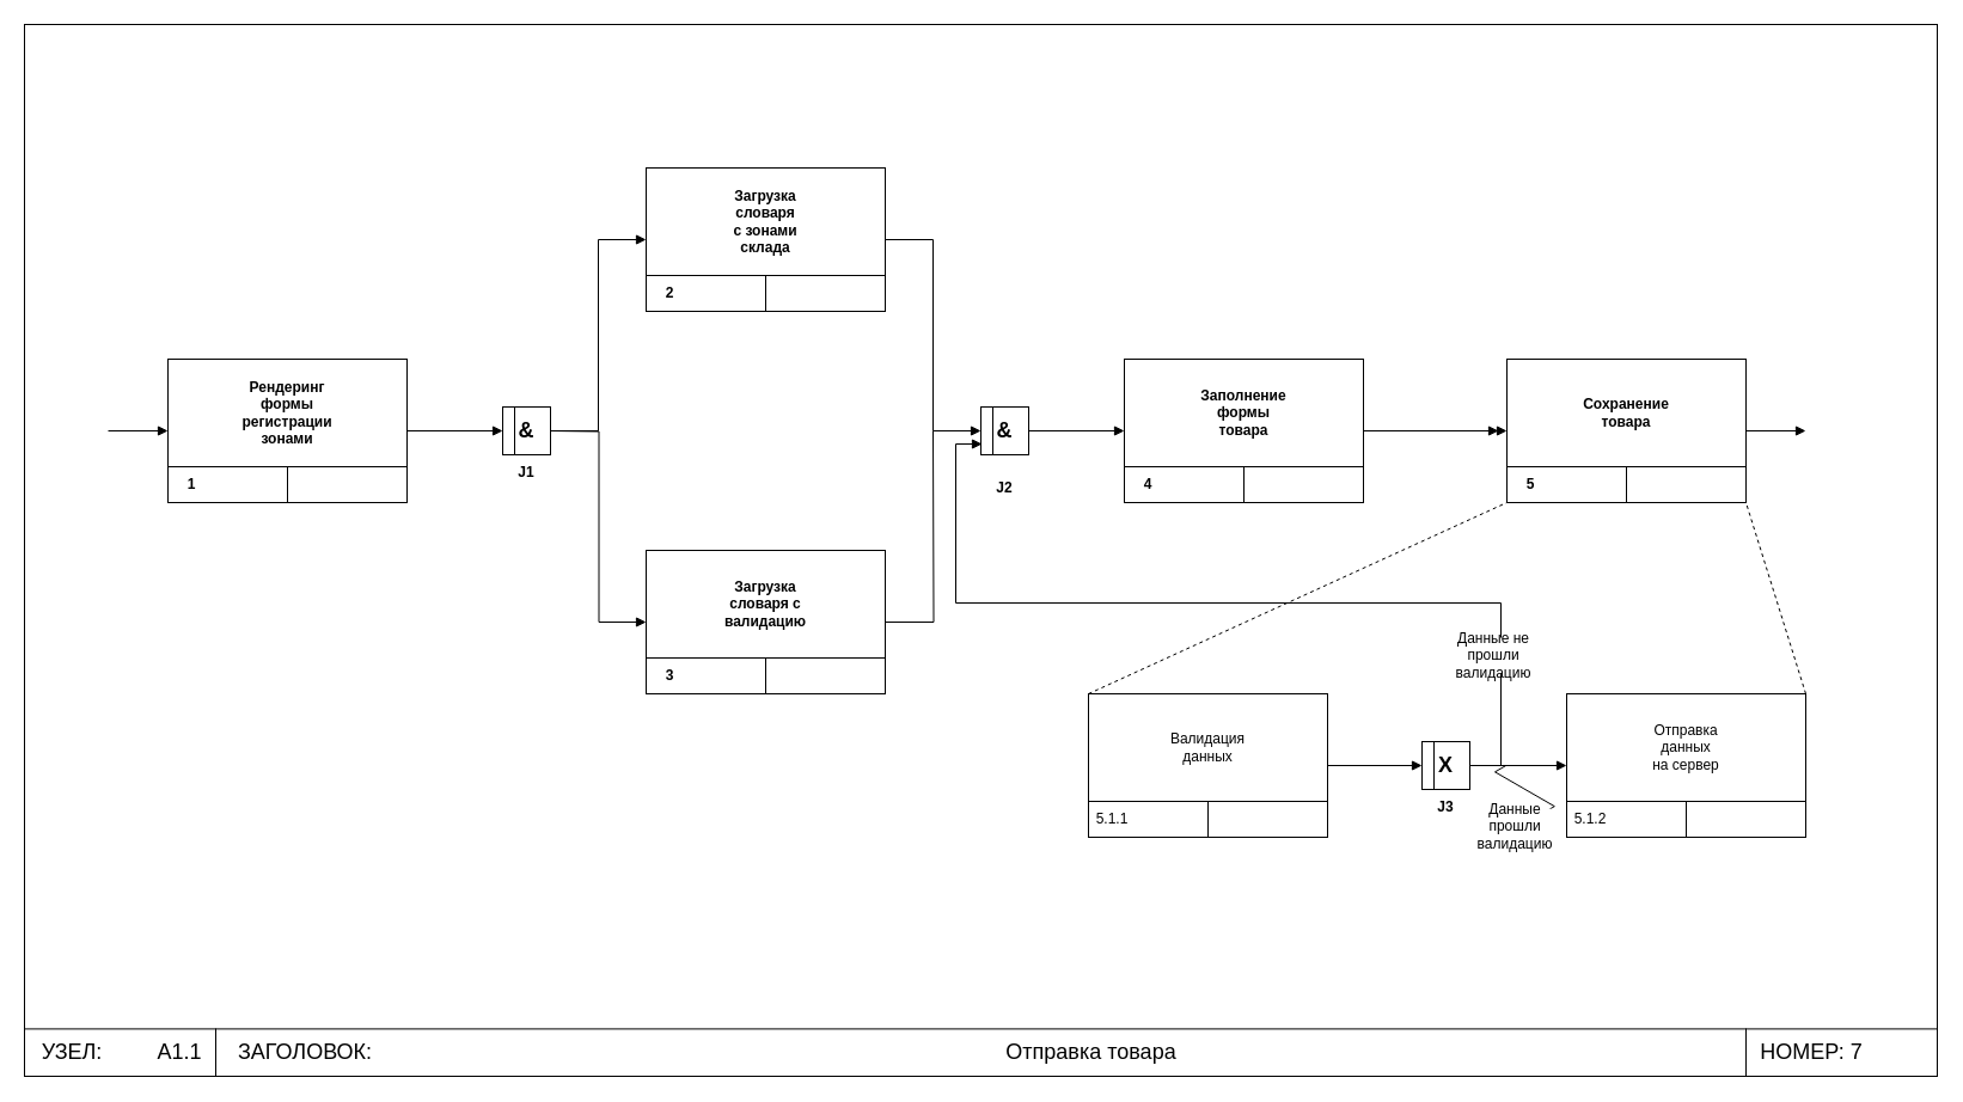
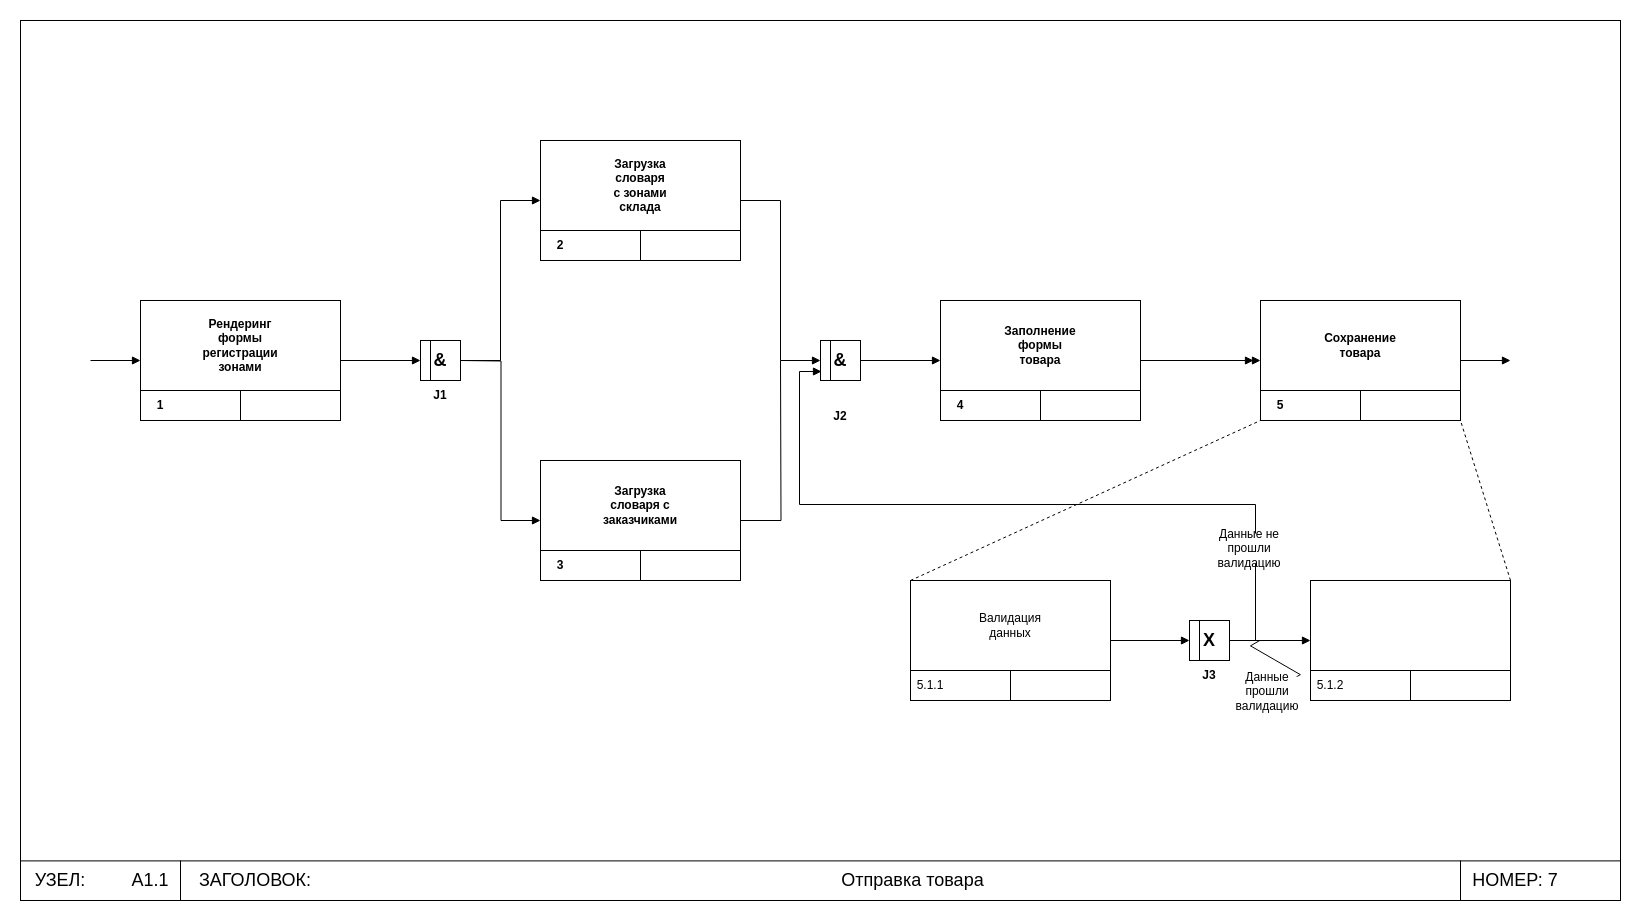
- <mxCell id="71" value="J2" style="text;html=1;strokeColor=none;fillColor=default;align=center;verticalAlign=middle;whiteSpace=wrap;rounded=0;fontStyle=1" vertex="1" parent="1"><mxGeometry x="810" y="393" width="60" height="30" as="geometry" /></mxCell>
+ <mxCell id="71" value="J2" style="text;html=1;strokeColor=none;fillColor=default;align=center;verticalAlign=middle;whiteSpace=wrap;rounded=0;fontStyle=1" vertex="1" parent="1"><mxGeometry x="810" y="393" width="60" height="45" as="geometry" /></mxCell>
- <mxCell id="21" value="&lt;b&gt;Загрузка словаря с валидацию&lt;/b&gt;" style="text;html=1;strokeColor=none;fillColor=none;align=center;verticalAlign=middle;whiteSpace=wrap;rounded=0;" parent="1" vertex="1"><mxGeometry x="610" y="490" width="60" height="30" as="geometry" /></mxCell>
+ <mxCell id="21" value="&lt;b&gt;Загрузка словаря с заказчиками&lt;/b&gt;" style="text;html=1;strokeColor=none;fillColor=none;align=center;verticalAlign=middle;whiteSpace=wrap;rounded=0;" parent="1" vertex="1"><mxGeometry x="610" y="490" width="60" height="30" as="geometry" /></mxCell>
- <mxCell id="51" value="Отправка данных на сервер" style="text;html=1;strokeColor=none;fillColor=none;align=center;verticalAlign=middle;whiteSpace=wrap;rounded=0;fontStyle=0" parent="1" vertex="1"><mxGeometry x="1380" y="610" width="60" height="30" as="geometry" /></mxCell>
